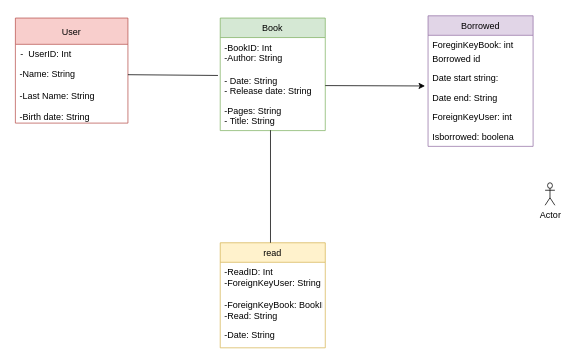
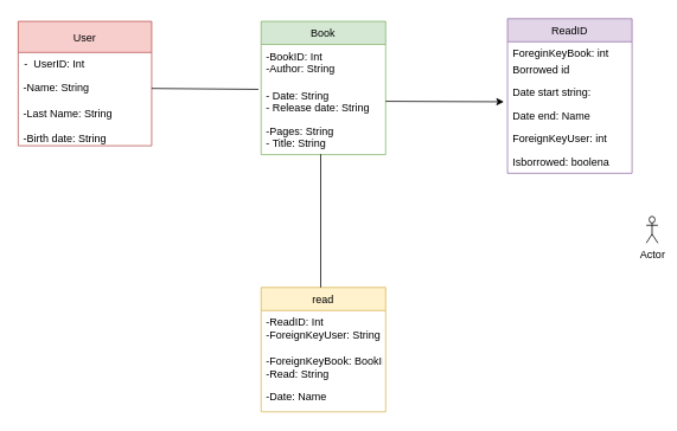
- <mxCell id="17" value="Borrowed" style="swimlane;fontStyle=0;childLayout=stackLayout;horizontal=1;startSize=26;fillColor=#e1d5e7;horizontalStack=0;resizeParent=1;resizeParentMax=0;resizeLast=0;collapsible=1;marginBottom=0;strokeColor=#9673a6;" vertex="1" parent="1"><mxGeometry x="570" y="20.5" width="140" height="174" as="geometry" /></mxCell>
+ <mxCell id="17" value="ReadID" style="swimlane;fontStyle=0;childLayout=stackLayout;horizontal=1;startSize=26;fillColor=#e1d5e7;horizontalStack=0;resizeParent=1;resizeParentMax=0;resizeLast=0;collapsible=1;marginBottom=0;strokeColor=#9673a6;" vertex="1" parent="1"><mxGeometry x="570" y="20.5" width="140" height="174" as="geometry" /></mxCell>
- <mxCell id="21" value="Date end: String" style="text;strokeColor=none;fillColor=none;align=left;verticalAlign=top;spacingLeft=4;spacingRight=4;overflow=hidden;rotatable=0;points=[[0,0.5],[1,0.5]];portConstraint=eastwest;" vertex="1" parent="17"><mxGeometry y="96" width="140" height="26" as="geometry" /></mxCell>
+ <mxCell id="21" value="Date end: Name" style="text;strokeColor=none;fillColor=none;align=left;verticalAlign=top;spacingLeft=4;spacingRight=4;overflow=hidden;rotatable=0;points=[[0,0.5],[1,0.5]];portConstraint=eastwest;" vertex="1" parent="17"><mxGeometry y="96" width="140" height="26" as="geometry" /></mxCell>
- <mxCell id="14" value="-Date: String" style="text;strokeColor=none;fillColor=none;align=left;verticalAlign=top;spacingLeft=4;spacingRight=4;overflow=hidden;rotatable=0;points=[[0,0.5],[1,0.5]];portConstraint=eastwest;" parent="11" vertex="1"><mxGeometry y="110" width="140" height="30" as="geometry" /></mxCell>
+ <mxCell id="14" value="-Date: Name" style="text;strokeColor=none;fillColor=none;align=left;verticalAlign=top;spacingLeft=4;spacingRight=4;overflow=hidden;rotatable=0;points=[[0,0.5],[1,0.5]];portConstraint=eastwest;" parent="11" vertex="1"><mxGeometry y="110" width="140" height="30" as="geometry" /></mxCell>
